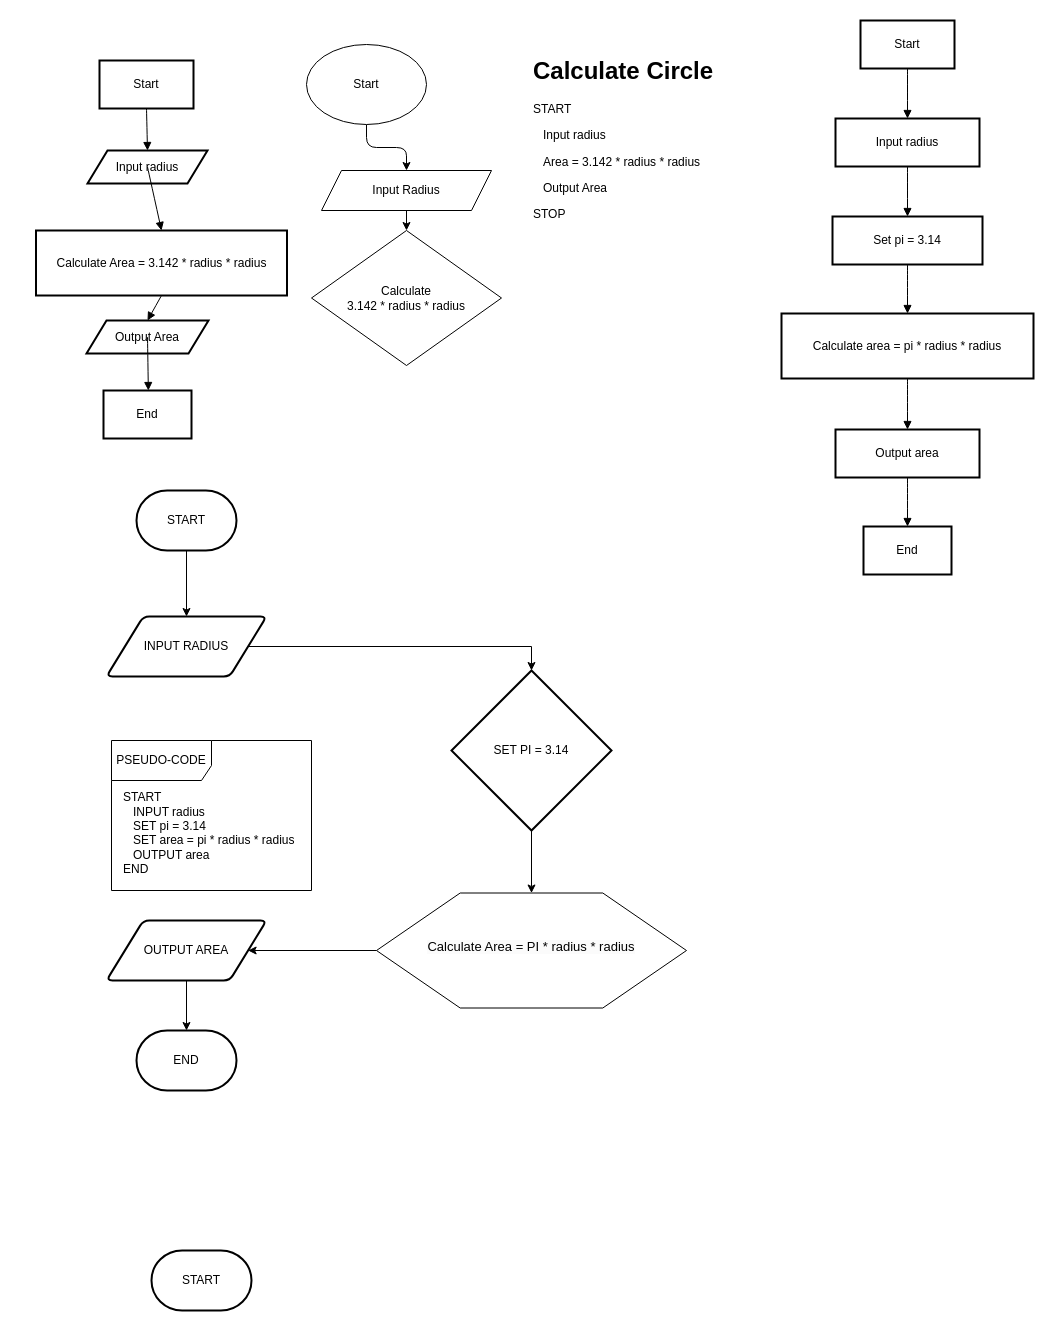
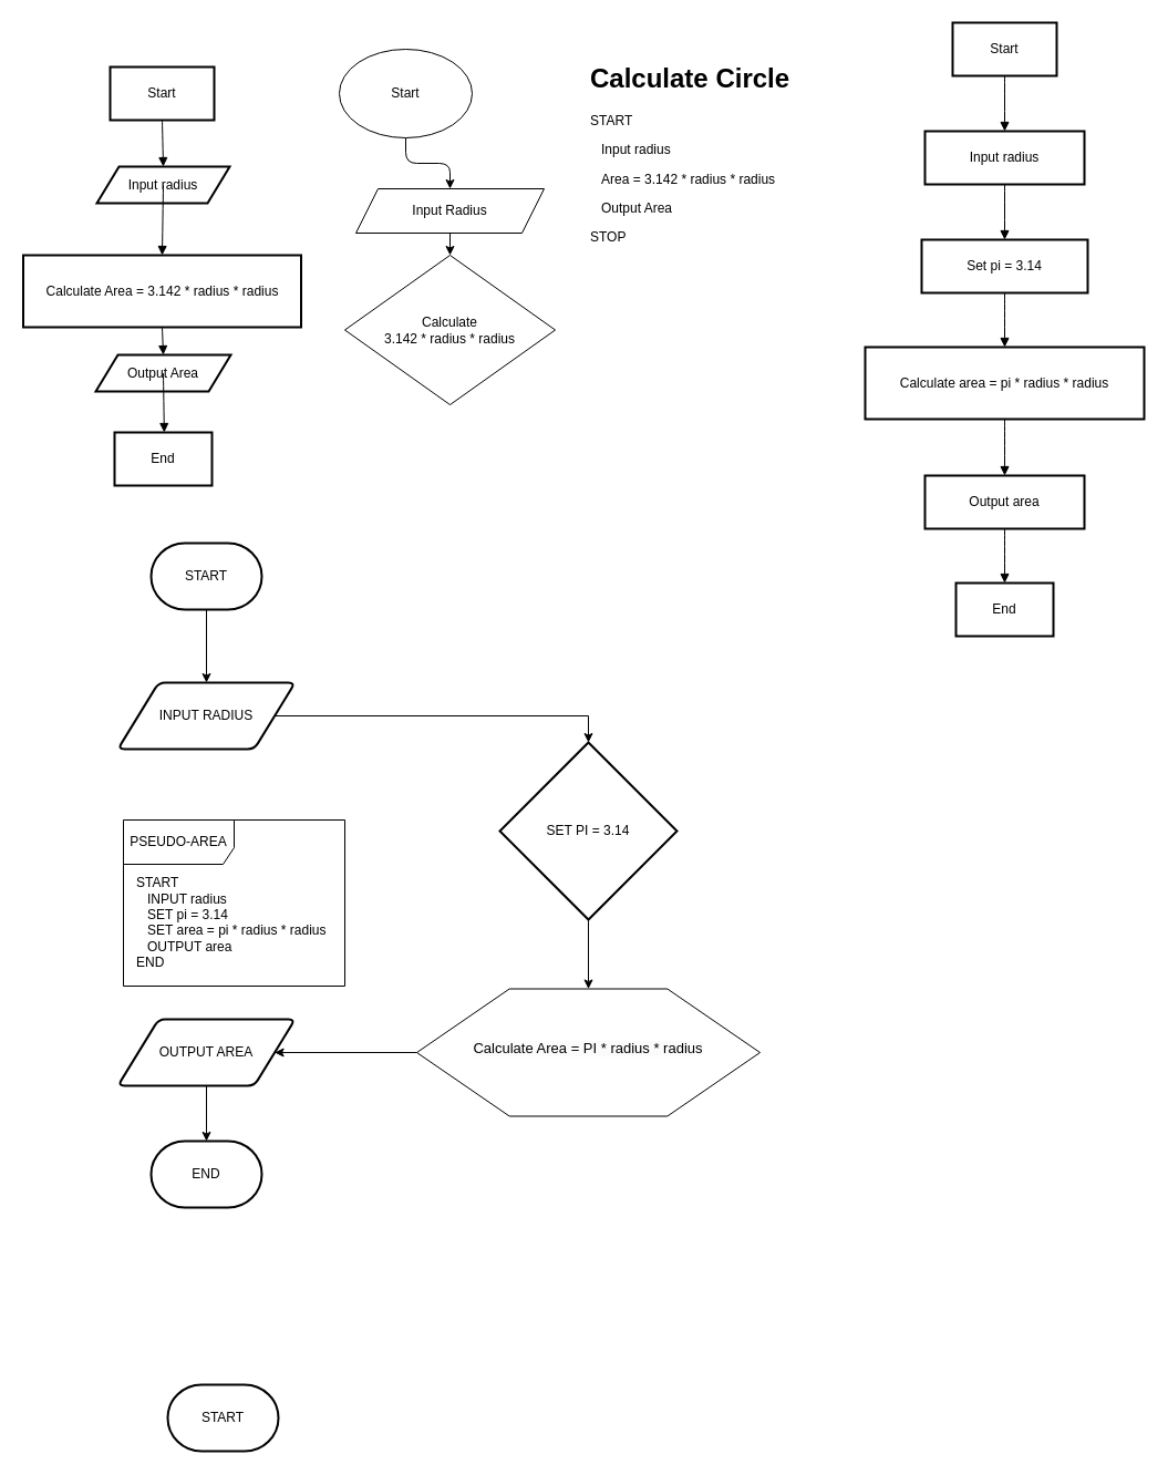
- <mxCell id="4" value="Calculate Area = 3.142 * radius * radius" style="whiteSpace=wrap;strokeWidth=2;" parent="1" vertex="1"><mxGeometry x="35.5" y="230" width="251" height="65" as="geometry" /></mxCell>
+ <mxCell id="4" value="Calculate Area = 3.142 * radius * radius" style="whiteSpace=wrap;strokeWidth=2;" parent="1" vertex="1"><mxGeometry x="20.5" y="230" width="251" height="65" as="geometry" /></mxCell>
- <mxCell id="42" value="PSEUDO-CODE" style="shape=umlFrame;whiteSpace=wrap;html=1;pointerEvents=0;width=100;height=40;" vertex="1" parent="41"><mxGeometry width="200" height="150" as="geometry" /></mxCell>
+ <mxCell id="42" value="PSEUDO-AREA" style="shape=umlFrame;whiteSpace=wrap;html=1;pointerEvents=0;width=100;height=40;" vertex="1" parent="41"><mxGeometry width="200" height="150" as="geometry" /></mxCell>
